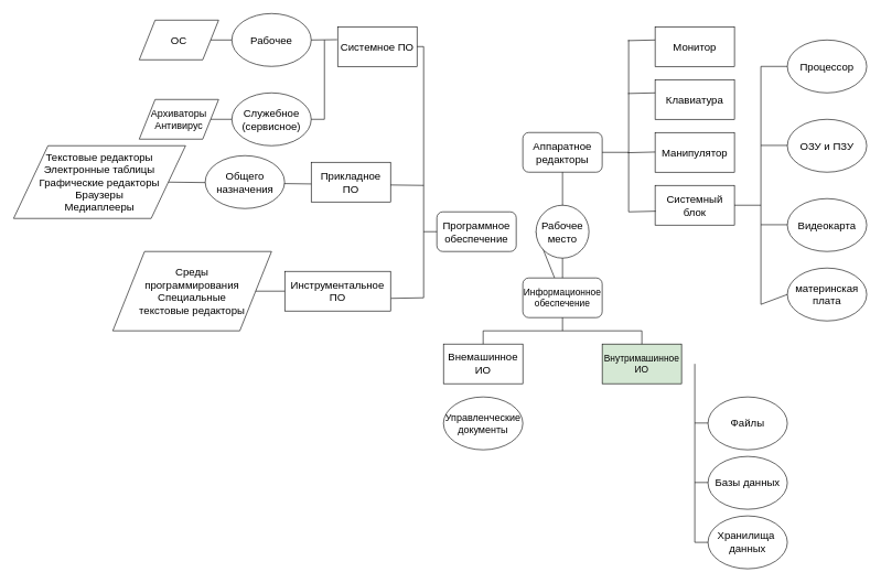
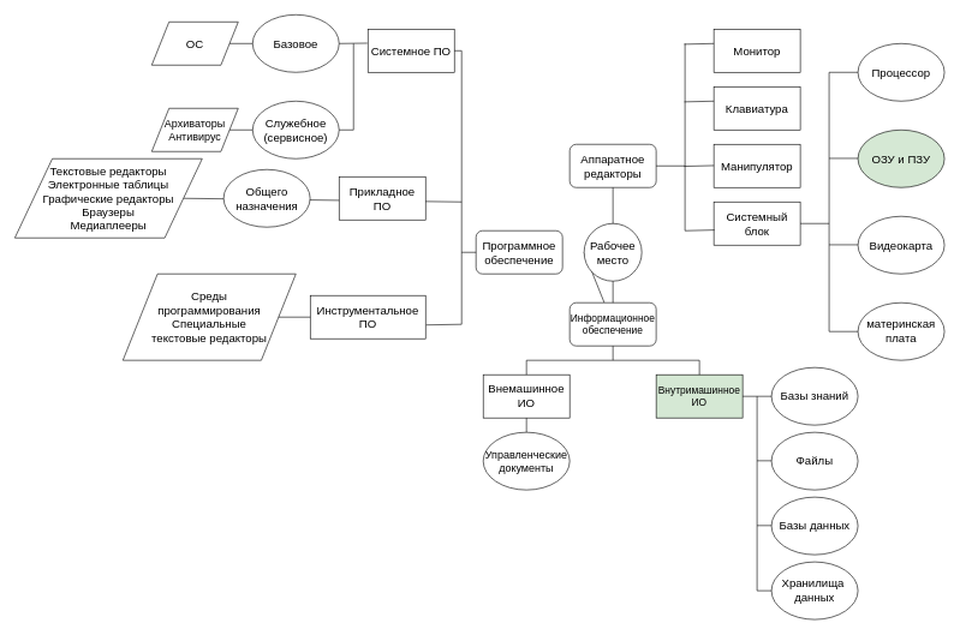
- <mxCell id="51" value="&lt;font style=&quot;font-size: 16px&quot;&gt;Рабочее&lt;/font&gt;" style="ellipse;whiteSpace=wrap;html=1;" vertex="1" parent="1"><mxGeometry x="350" y="20" width="120" height="80" as="geometry" /></mxCell>
+ <mxCell id="51" value="&lt;font style=&quot;font-size: 16px&quot;&gt;Базовое&lt;/font&gt;" style="ellipse;whiteSpace=wrap;html=1;" vertex="1" parent="1"><mxGeometry x="350" y="20" width="120" height="80" as="geometry" /></mxCell>
- <mxCell id="19" value="&lt;font style=&quot;font-size: 16px&quot;&gt;ОЗУ и ПЗУ&lt;/font&gt;" style="ellipse;whiteSpace=wrap;html=1;" vertex="1" parent="1"><mxGeometry x="1190" y="180" width="120" height="80" as="geometry" /></mxCell>
+ <mxCell id="19" value="&lt;font style=&quot;font-size: 16px&quot;&gt;ОЗУ и ПЗУ&lt;/font&gt;" style="ellipse;whiteSpace=wrap;html=1;fillColor=#d5e8d4;" vertex="1" parent="1"><mxGeometry x="1190" y="180" width="120" height="80" as="geometry" /></mxCell>
- <mxCell id="21" value="&lt;font style=&quot;font-size: 16px&quot;&gt;материнская плата&lt;/font&gt;" style="ellipse;whiteSpace=wrap;html=1;" vertex="1" parent="1"><mxGeometry x="1190" y="405" width="120" height="80" as="geometry" /></mxCell>
+ <mxCell id="21" value="&lt;font style=&quot;font-size: 16px&quot;&gt;материнская плата&lt;/font&gt;" style="ellipse;whiteSpace=wrap;html=1;" vertex="1" parent="1"><mxGeometry x="1190" y="420" width="120" height="80" as="geometry" /></mxCell>
+ <mxCell id="44" value="" style="endArrow=none;html=1;entryX=0;entryY=0.5;entryDx=0;entryDy=0;exitX=1;exitY=0.5;exitDx=0;exitDy=0;" edge="1" parent="1" source="30" target="36"><mxGeometry width="50" height="50" relative="1" as="geometry"><mxPoint x="940" y="660" as="sourcePoint" /><mxPoint x="990" y="610" as="targetPoint" /></mxGeometry></mxCell>
+ <mxCell id="36" value="&lt;font style=&quot;font-size: 16px&quot;&gt;Базы знаний&lt;/font&gt;" style="ellipse;whiteSpace=wrap;html=1;" vertex="1" parent="1"><mxGeometry x="1070" y="510" width="120" height="80" as="geometry" /></mxCell>
+ <mxCell id="46" value="" style="endArrow=none;html=1;entryX=0.5;entryY=1;entryDx=0;entryDy=0;exitX=0.5;exitY=0;exitDx=0;exitDy=0;" edge="1" parent="1" source="45" target="29"><mxGeometry width="50" height="50" relative="1" as="geometry"><mxPoint x="742" y="600" as="sourcePoint" /><mxPoint x="780" y="630" as="targetPoint" /><Array as="points" /></mxGeometry></mxCell>
